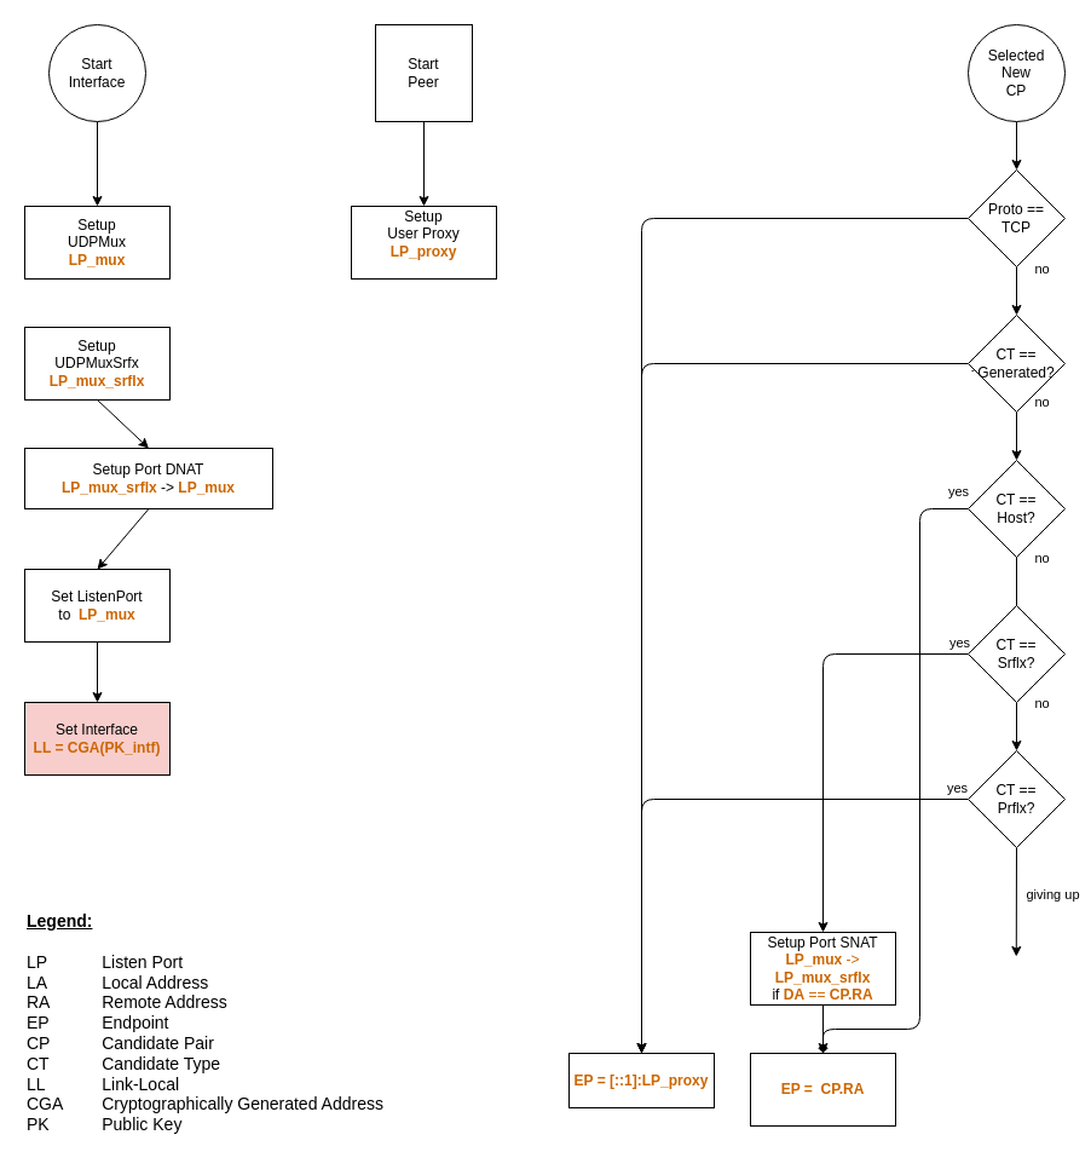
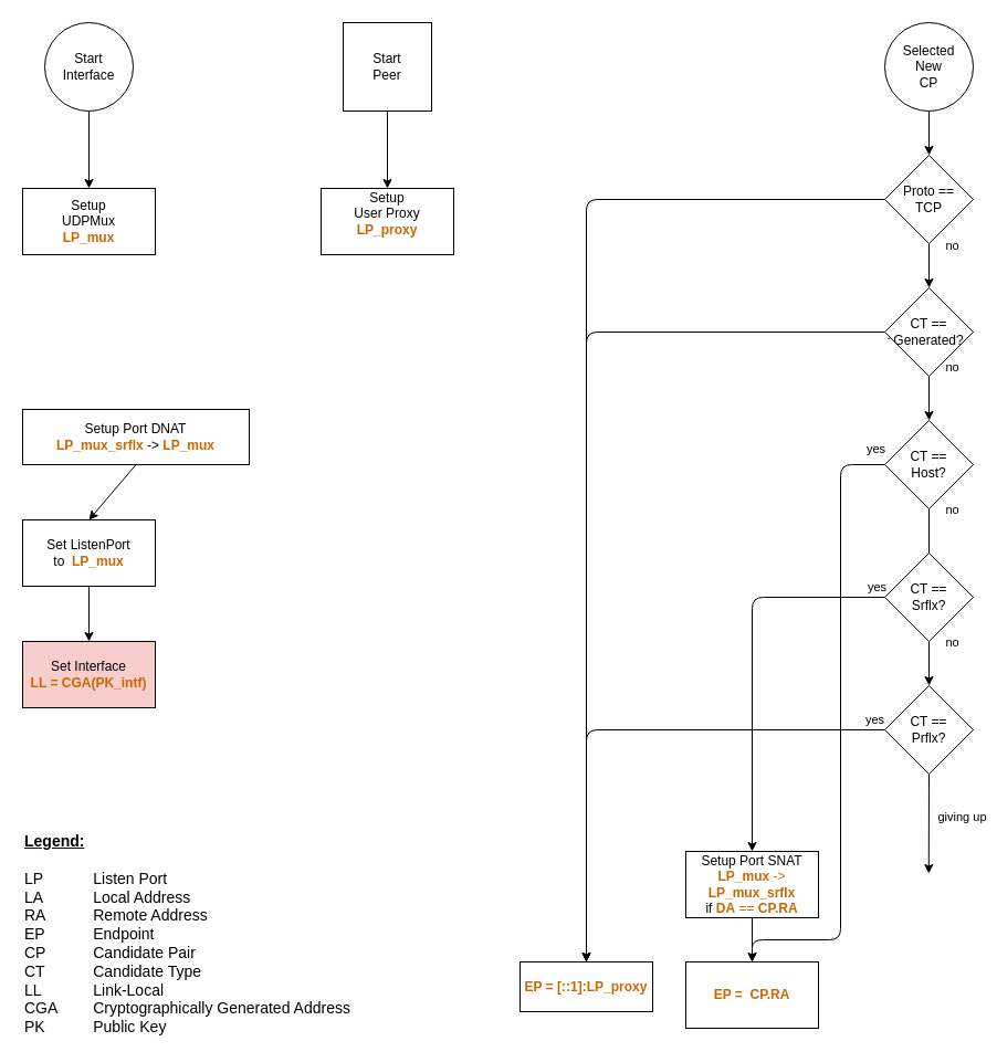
- <mxCell id="22" value="Setup&lt;br&gt;UDPMuxSrfx&lt;br&gt;&lt;b&gt;&lt;font color=&quot;#cc6600&quot;&gt;LP_mux_srflx&lt;/font&gt;&lt;/b&gt;" style="whiteSpace=wrap;html=1;" parent="1" vertex="1"><mxGeometry x="20" y="270" width="120" height="60" as="geometry" /></mxCell>
- <mxCell id="21" style="edgeStyle=none;html=1;exitX=0.5;exitY=1;exitDx=0;exitDy=0;entryX=0.5;entryY=0;entryDx=0;entryDy=0;" parent="1" source="22" target="28" edge="1"><mxGeometry relative="1" as="geometry" /></mxCell>
- <mxCell id="4" style="edgeStyle=orthogonalEdgeStyle;html=1;exitX=0;exitY=0.5;exitDx=0;exitDy=0;entryX=0.5;entryY=0;entryDx=0;entryDy=0;endArrow=diamond;" parent="1" source="6" target="34" edge="1"><mxGeometry relative="1" as="geometry"><mxPoint x="610" y="260" as="targetPoint" /><Array as="points"><mxPoint x="760" y="420" /><mxPoint x="760" y="850" /><mxPoint x="680" y="850" /></Array></mxGeometry></mxCell>
+ <mxCell id="4" style="edgeStyle=orthogonalEdgeStyle;html=1;exitX=0;exitY=0.5;exitDx=0;exitDy=0;entryX=0.5;entryY=0;entryDx=0;entryDy=0;" parent="1" source="6" target="34" edge="1"><mxGeometry relative="1" as="geometry"><mxPoint x="610" y="260" as="targetPoint" /><Array as="points"><mxPoint x="760" y="420" /><mxPoint x="760" y="850" /><mxPoint x="680" y="850" /></Array></mxGeometry></mxCell>
